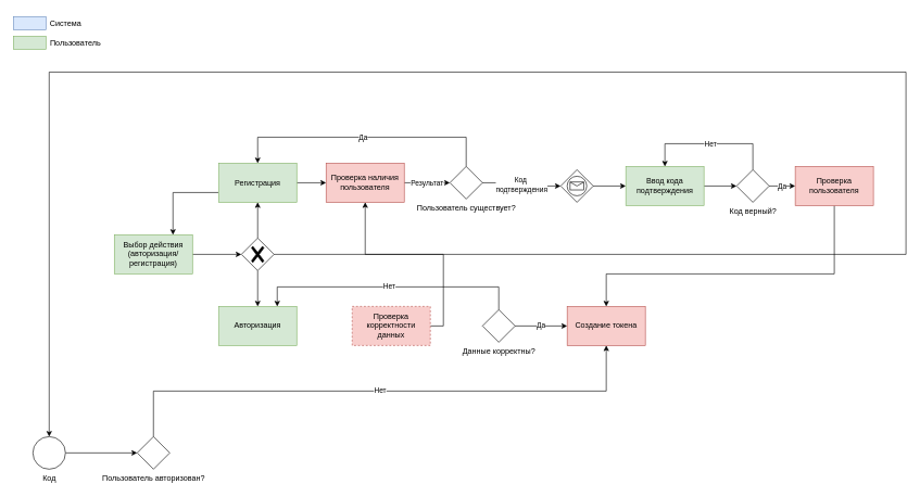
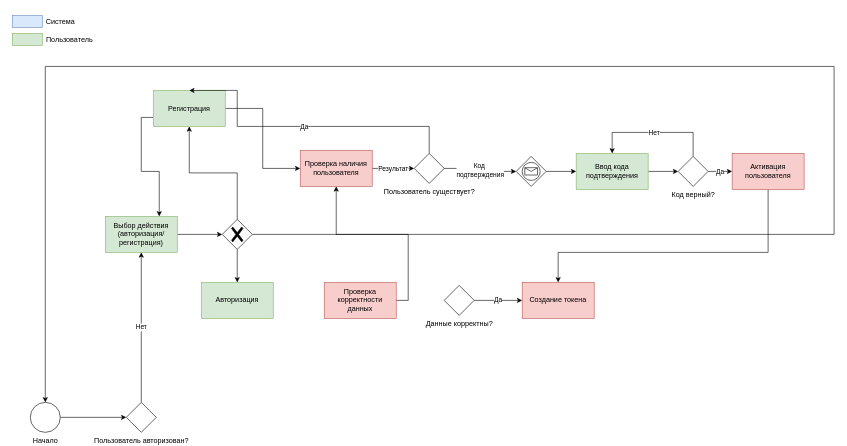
- <mxCell id="18" value="Регистрация" style="rounded=0;whiteSpace=wrap;html=1;fillColor=#d5e8d4;strokeColor=#82b366;" vertex="1" parent="1"><mxGeometry x="335" y="250" width="120" height="60" as="geometry" /></mxCell>
+ <mxCell id="18" value="Регистрация" style="rounded=0;whiteSpace=wrap;html=1;fillColor=#d5e8d4;strokeColor=#82b366;" vertex="1" parent="1"><mxGeometry x="255" y="150" width="120" height="60" as="geometry" /></mxCell>
- <mxCell id="39" value="Проверка пользователя" style="rounded=0;whiteSpace=wrap;html=1;fillColor=#f8cecc;strokeColor=#b85450;" vertex="1" parent="1"><mxGeometry x="1220" y="255" width="120" height="60" as="geometry" /></mxCell>
+ <mxCell id="39" value="Активация пользователя" style="rounded=0;whiteSpace=wrap;html=1;fillColor=#f8cecc;strokeColor=#b85450;" vertex="1" parent="1"><mxGeometry x="1220" y="255" width="120" height="60" as="geometry" /></mxCell>
- <mxCell id="22" value="Нет" style="edgeStyle=orthogonalEdgeStyle;rounded=0;orthogonalLoop=1;jettySize=auto;html=1;exitX=0.5;exitY=0;exitDx=0;exitDy=0;exitPerimeter=0;entryX=0.75;entryY=0;entryDx=0;entryDy=0;" edge="1" parent="1" source="24" target="19"><mxGeometry relative="1" as="geometry"><Array as="points"><mxPoint x="765" y="440" /><mxPoint x="425" y="440" /></Array></mxGeometry></mxCell>
- <mxCell id="21" value="Проверка корректности данных" style="rounded=0;whiteSpace=wrap;html=1;fillColor=#f8cecc;strokeColor=#b85450;dashed=1;" vertex="1" parent="1"><mxGeometry x="540" y="470" width="120" height="60" as="geometry" /></mxCell>
+ <mxCell id="21" value="Проверка корректности данных" style="rounded=0;whiteSpace=wrap;html=1;fillColor=#f8cecc;strokeColor=#b85450;" vertex="1" parent="1"><mxGeometry x="540" y="470" width="120" height="60" as="geometry" /></mxCell>
- <mxCell id="4" value="Нет" style="edgeStyle=orthogonalEdgeStyle;rounded=0;orthogonalLoop=1;jettySize=auto;html=1;exitX=0.5;exitY=0;exitDx=0;exitDy=0;exitPerimeter=0;" edge="1" parent="1" source="5" target="25"><mxGeometry relative="1" as="geometry" /></mxCell>
+ <mxCell id="4" value="Нет" style="edgeStyle=orthogonalEdgeStyle;rounded=0;orthogonalLoop=1;jettySize=auto;html=1;exitX=0.5;exitY=0;exitDx=0;exitDy=0;exitPerimeter=0;entryX=0.5;entryY=1;entryDx=0;entryDy=0;" edge="1" parent="1" source="5" target="11"><mxGeometry relative="1" as="geometry" /></mxCell>
- <mxCell id="3" value="Код" style="points=[[0.145,0.145,0],[0.5,0,0],[0.855,0.145,0],[1,0.5,0],[0.855,0.855,0],[0.5,1,0],[0.145,0.855,0],[0,0.5,0]];shape=mxgraph.bpmn.event;html=1;verticalLabelPosition=bottom;labelBackgroundColor=#ffffff;verticalAlign=top;align=center;perimeter=ellipsePerimeter;outlineConnect=0;aspect=fixed;outline=standard;symbol=general;" vertex="1" parent="1"><mxGeometry x="50" y="670" width="50" height="50" as="geometry" /></mxCell>
+ <mxCell id="3" value="Начало" style="points=[[0.145,0.145,0],[0.5,0,0],[0.855,0.145,0],[1,0.5,0],[0.855,0.855,0],[0.5,1,0],[0.145,0.855,0],[0,0.5,0]];shape=mxgraph.bpmn.event;html=1;verticalLabelPosition=bottom;labelBackgroundColor=#ffffff;verticalAlign=top;align=center;perimeter=ellipsePerimeter;outlineConnect=0;aspect=fixed;outline=standard;symbol=general;" vertex="1" parent="1"><mxGeometry x="50" y="670" width="50" height="50" as="geometry" /></mxCell>
